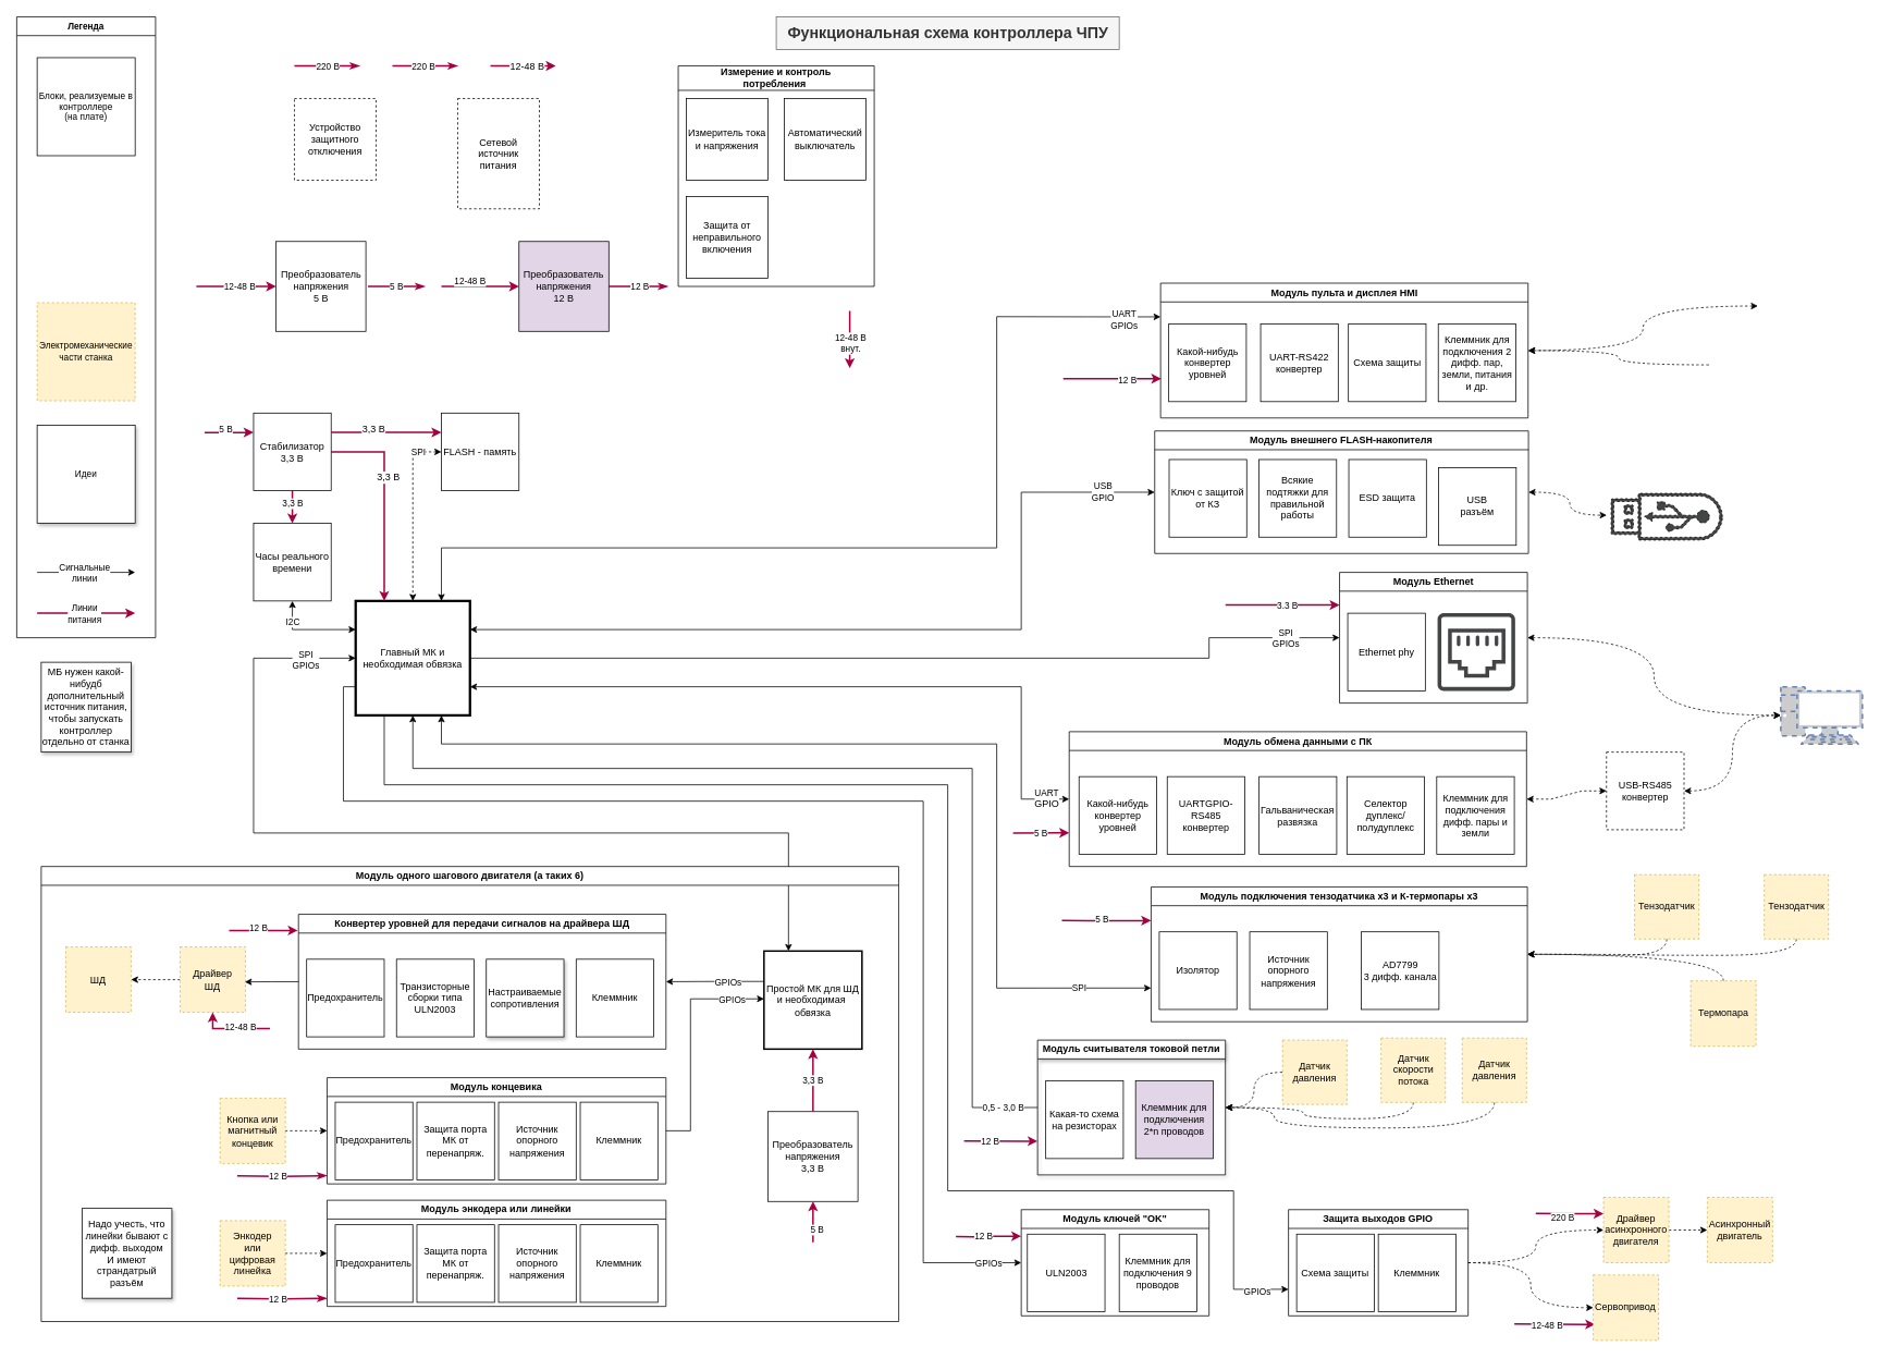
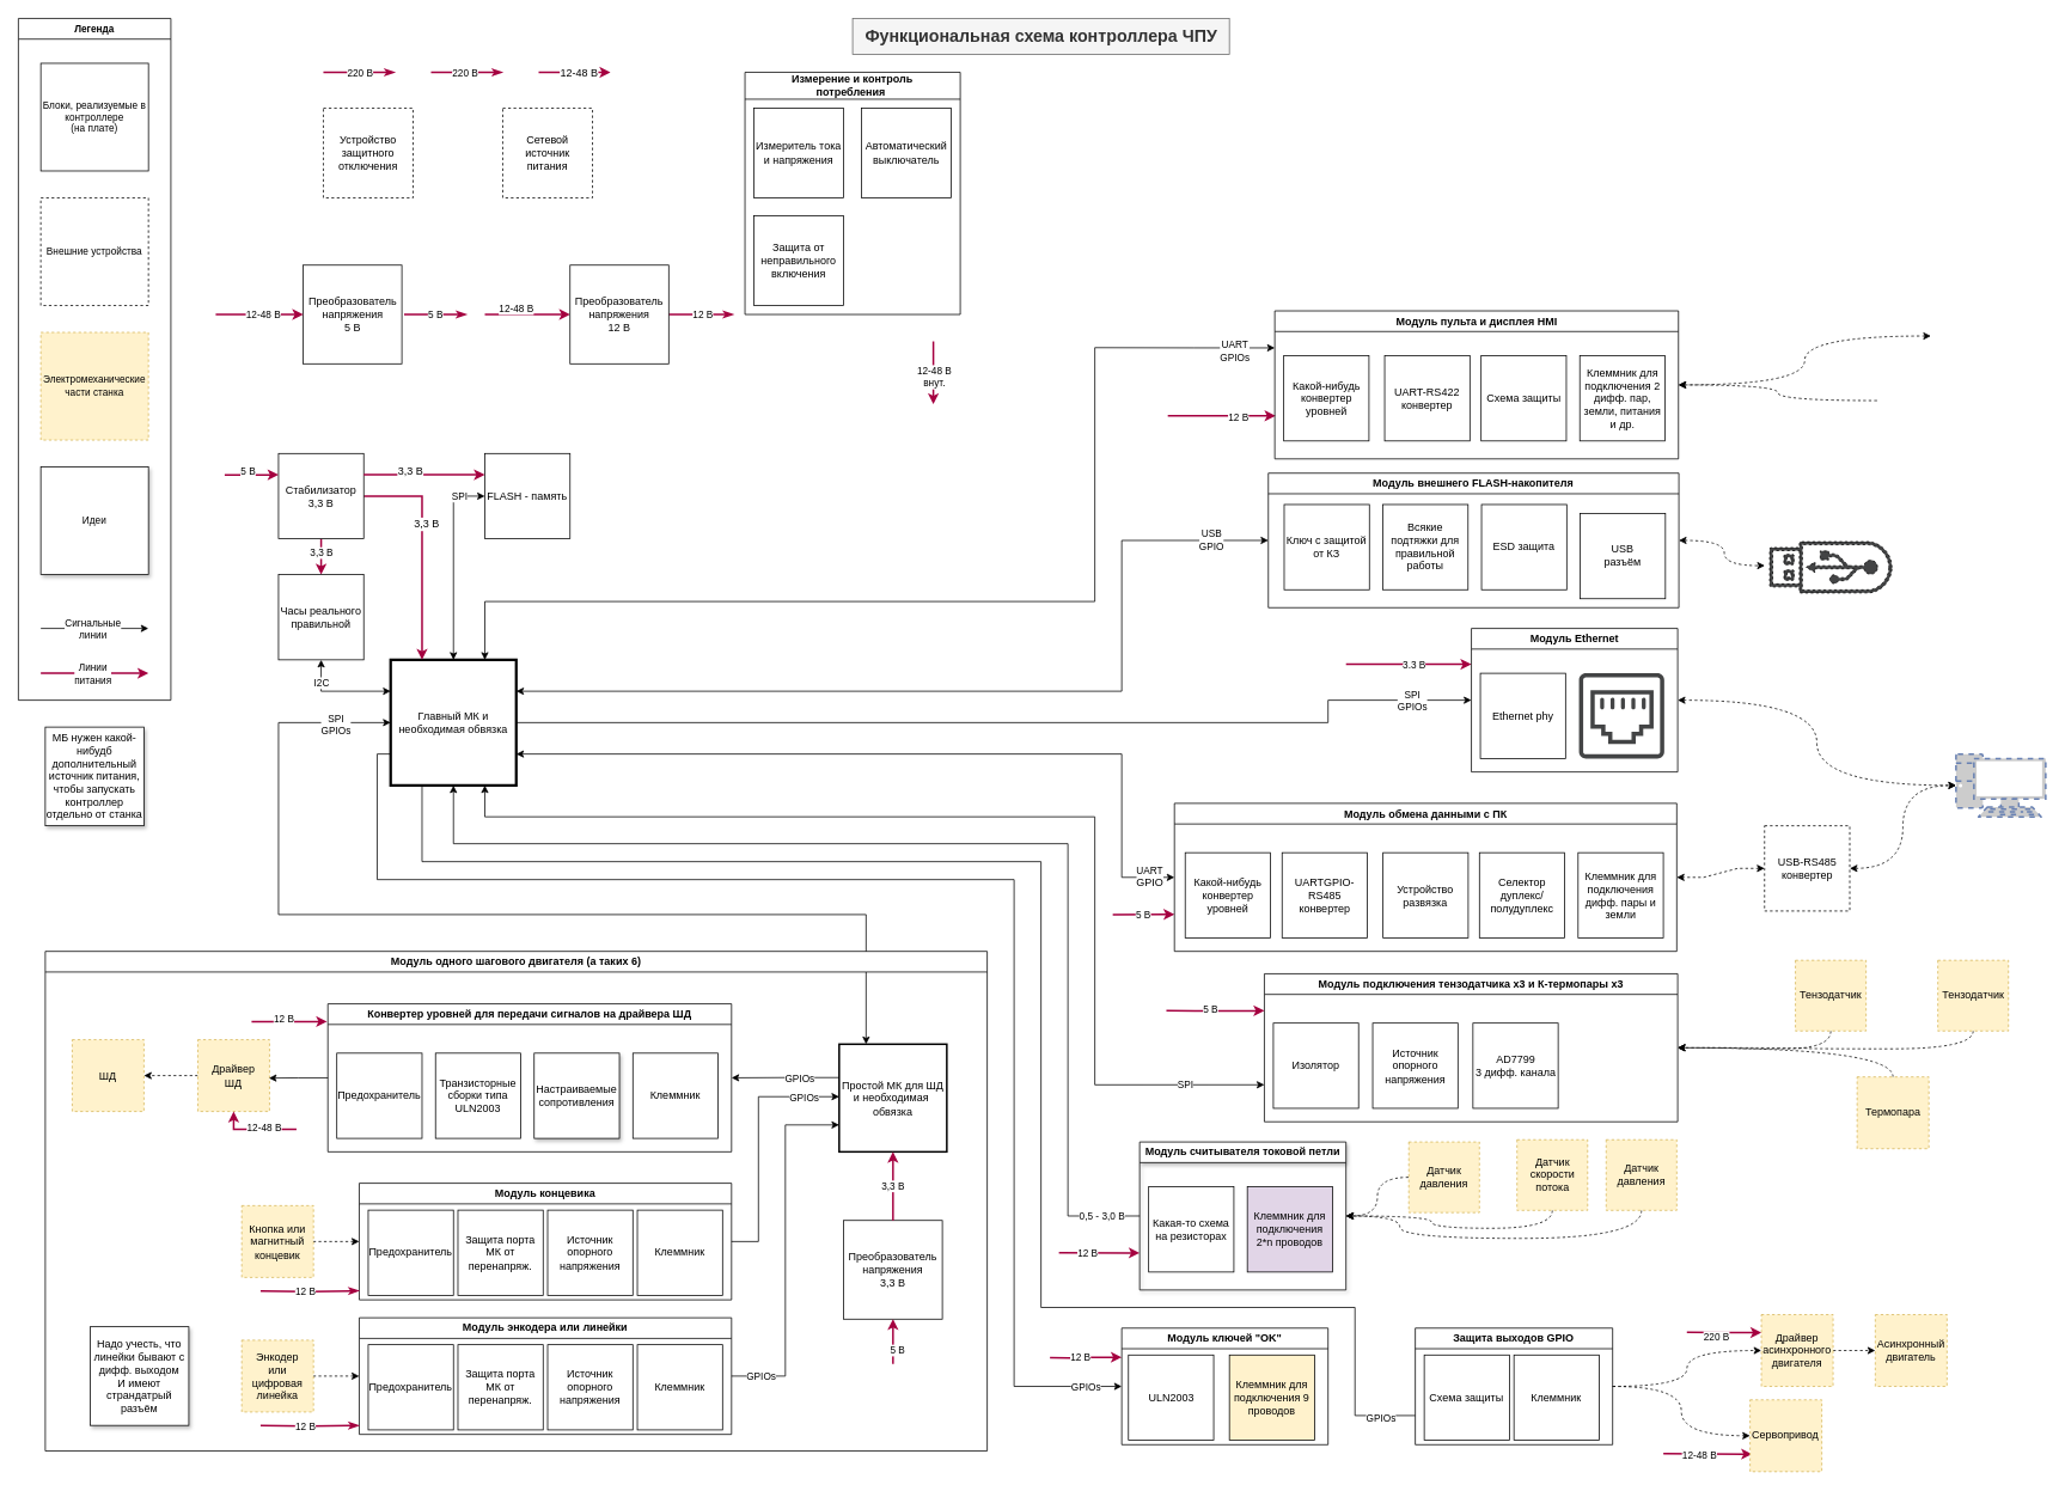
- <mxCell id="25" value="Сетевой источник&lt;br&gt;питания" style="whiteSpace=wrap;html=1;aspect=fixed;strokeWidth=1;fontFamily=Helvetica;fontSize=12;dashed=1;shadow=0;" parent="1" vertex="1"><mxGeometry x="560" y="120" width="100" height="135" as="geometry" /></mxCell>
+ <mxCell id="25" value="Сетевой источник&lt;br&gt;питания" style="whiteSpace=wrap;html=1;aspect=fixed;strokeWidth=1;fontFamily=Helvetica;fontSize=12;dashed=1;shadow=0;" parent="1" vertex="1"><mxGeometry x="560" y="120" width="100" height="100" as="geometry" /></mxCell>
+ <mxCell id="37" value="Внешние устройства" style="whiteSpace=wrap;html=1;aspect=fixed;shadow=0;glass=0;labelBorderColor=none;sketch=0;fontSize=11;gradientColor=none;dashed=1;" parent="35" vertex="1"><mxGeometry x="25" y="200" width="120" height="120" as="geometry" /></mxCell>
- <mxCell id="172" value="Преобразователь напряжения&lt;br&gt;12 В" style="whiteSpace=wrap;html=1;aspect=fixed;strokeWidth=1;fontFamily=Helvetica;fontSize=12;fillColor=#e1d5e7;" parent="1" vertex="1"><mxGeometry x="635" y="295" width="110" height="110" as="geometry" /></mxCell>
+ <mxCell id="172" value="Преобразователь напряжения&lt;br&gt;12 В" style="whiteSpace=wrap;html=1;aspect=fixed;strokeWidth=1;fontFamily=Helvetica;fontSize=12;" parent="1" vertex="1"><mxGeometry x="635" y="295" width="110" height="110" as="geometry" /></mxCell>
- <mxCell id="186" style="edgeStyle=orthogonalEdgeStyle;rounded=0;orthogonalLoop=1;jettySize=auto;html=1;exitX=0;exitY=0.5;exitDx=0;exitDy=0;entryX=0.5;entryY=0;entryDx=0;entryDy=0;startArrow=classic;startFill=1;dashed=1;" parent="1" source="188" target="177" edge="1"><mxGeometry relative="1" as="geometry" /></mxCell>
+ <mxCell id="186" style="edgeStyle=orthogonalEdgeStyle;rounded=0;orthogonalLoop=1;jettySize=auto;html=1;exitX=0;exitY=0.5;exitDx=0;exitDy=0;entryX=0.5;entryY=0;entryDx=0;entryDy=0;startArrow=classic;startFill=1;" parent="1" source="188" target="177" edge="1"><mxGeometry relative="1" as="geometry" /></mxCell>
- <mxCell id="185" value="Часы реального времени" style="whiteSpace=wrap;html=1;aspect=fixed;fontFamily=Helvetica;fontSize=12;" parent="1" vertex="1"><mxGeometry x="310" y="640" width="95" height="95" as="geometry" /></mxCell>
+ <mxCell id="185" value="Часы реального правильной" style="whiteSpace=wrap;html=1;aspect=fixed;fontFamily=Helvetica;fontSize=12;" parent="1" vertex="1"><mxGeometry x="310" y="640" width="95" height="95" as="geometry" /></mxCell>
- <mxCell id="13" value="Гальваническая развязка" style="whiteSpace=wrap;html=1;aspect=fixed;fontFamily=Helvetica;fontSize=12;" parent="11" vertex="1"><mxGeometry x="232.5" y="55" width="95" height="95" as="geometry" /></mxCell>
+ <mxCell id="13" value="Устройство развязка" style="whiteSpace=wrap;html=1;aspect=fixed;fontFamily=Helvetica;fontSize=12;" parent="11" vertex="1"><mxGeometry x="232.5" y="55" width="95" height="95" as="geometry" /></mxCell>
- <mxCell id="24" value="AD7799&lt;br&gt;3 дифф. канала" style="whiteSpace=wrap;html=1;aspect=fixed;fontFamily=Helvetica;fontSize=12;" parent="21" vertex="1"><mxGeometry x="257.5" y="55" width="95" height="95" as="geometry" /></mxCell>
+ <mxCell id="24" value="AD7799&lt;br&gt;3 дифф. канала" style="whiteSpace=wrap;html=1;aspect=fixed;fontFamily=Helvetica;fontSize=12;" parent="21" vertex="1"><mxGeometry x="232.5" y="55" width="95" height="95" as="geometry" /></mxCell>
+ <mxCell id="113" style="edgeStyle=orthogonalEdgeStyle;rounded=0;orthogonalLoop=1;jettySize=auto;html=1;exitX=1;exitY=0.5;exitDx=0;exitDy=0;entryX=0;entryY=0.75;entryDx=0;entryDy=0;" parent="98" source="115" target="101" edge="1"><mxGeometry relative="1" as="geometry"><mxPoint x="885" y="232" as="targetPoint" /></mxGeometry></mxCell>
+ <mxCell id="114" value="GPIOs" style="edgeLabel;html=1;align=center;verticalAlign=middle;resizable=0;points=[];" parent="113" connectable="0" vertex="1"><mxGeometry x="-0.839" y="-2" relative="1" as="geometry"><mxPoint y="-2" as="offset" /></mxGeometry></mxCell>
- <mxCell id="161" value="Клеммник для подключения 9 проводов" style="whiteSpace=wrap;html=1;aspect=fixed;fontFamily=Helvetica;fontSize=12;" parent="160" vertex="1"><mxGeometry x="120" y="30" width="95" height="95" as="geometry" /></mxCell>
+ <mxCell id="161" value="Клеммник для подключения 9 проводов" style="whiteSpace=wrap;html=1;aspect=fixed;fontFamily=Helvetica;fontSize=12;fillColor=#fff2cc;" parent="160" vertex="1"><mxGeometry x="120" y="30" width="95" height="95" as="geometry" /></mxCell>
- <mxCell id="5" style="edgeStyle=orthogonalEdgeStyle;rounded=0;orthogonalLoop=1;jettySize=auto;html=1;shadow=0;labelBorderColor=none;strokeWidth=1;fontSize=11;startArrow=none;startFill=0;endArrow=classic;endFill=1;entryX=0;entryY=0.75;entryDx=0;entryDy=0;exitX=0.25;exitY=1;exitDx=0;exitDy=0;" parent="1" source="177" target="64" edge="1"><mxGeometry relative="1" as="geometry"><mxPoint x="1170" y="760" as="sourcePoint" /><mxPoint x="2170" y="1260" as="targetPoint" /><Array as="points"><mxPoint x="470" y="960" /><mxPoint y="960" x="1160" /><mxPoint y="1457" x="1160" /><mxPoint x="1510" y="1457" /><mxPoint x="1510" y="1577" /></Array></mxGeometry></mxCell>
+ <mxCell id="5" style="edgeStyle=orthogonalEdgeStyle;rounded=0;orthogonalLoop=1;jettySize=auto;html=1;shadow=0;labelBorderColor=none;strokeWidth=1;fontSize=11;startArrow=none;startFill=0;endArrow=none;endFill=1;entryX=0;entryY=0.75;entryDx=0;entryDy=0;exitX=0.25;exitY=1;exitDx=0;exitDy=0;" parent="1" source="177" target="64" edge="1"><mxGeometry relative="1" as="geometry"><mxPoint x="1170" y="760" as="sourcePoint" /><mxPoint x="2170" y="1260" as="targetPoint" /><Array as="points"><mxPoint x="470" y="960" /><mxPoint y="960" x="1160" /><mxPoint y="1457" x="1160" /><mxPoint x="1510" y="1457" /><mxPoint x="1510" y="1577" /></Array></mxGeometry></mxCell>
